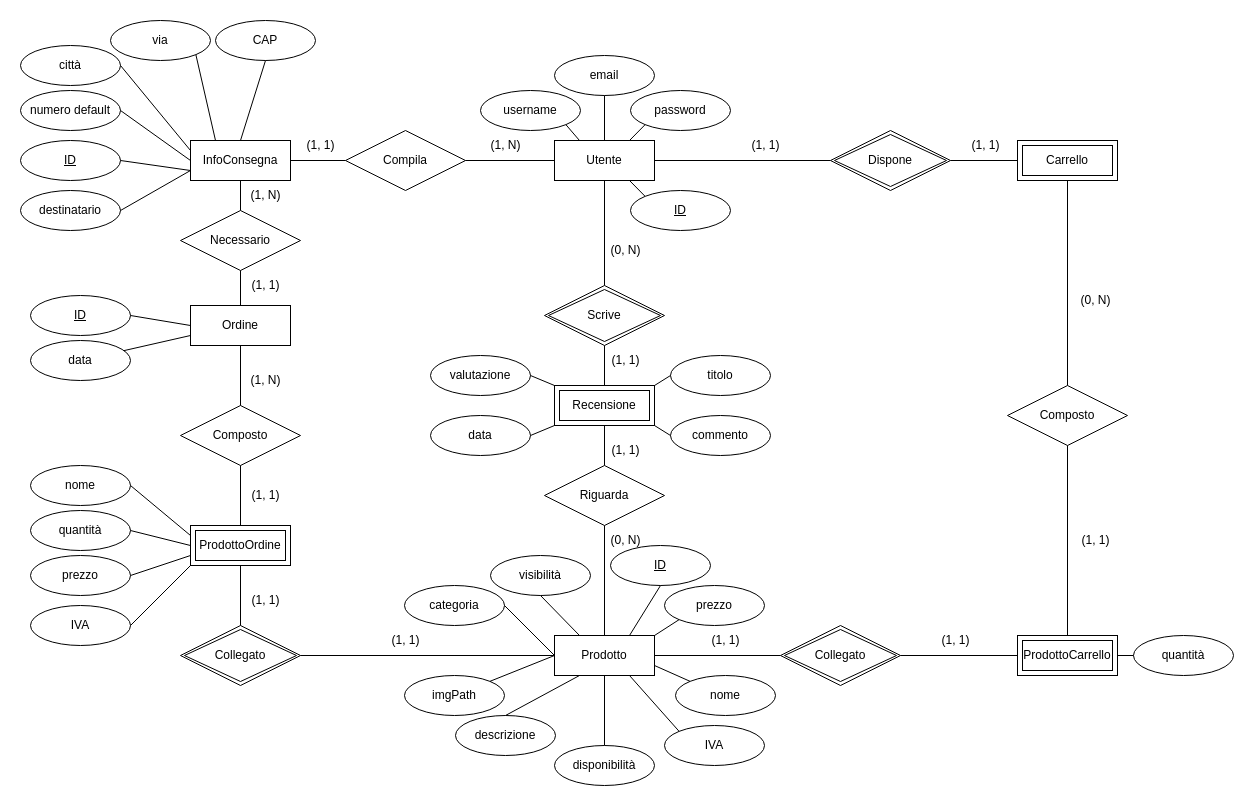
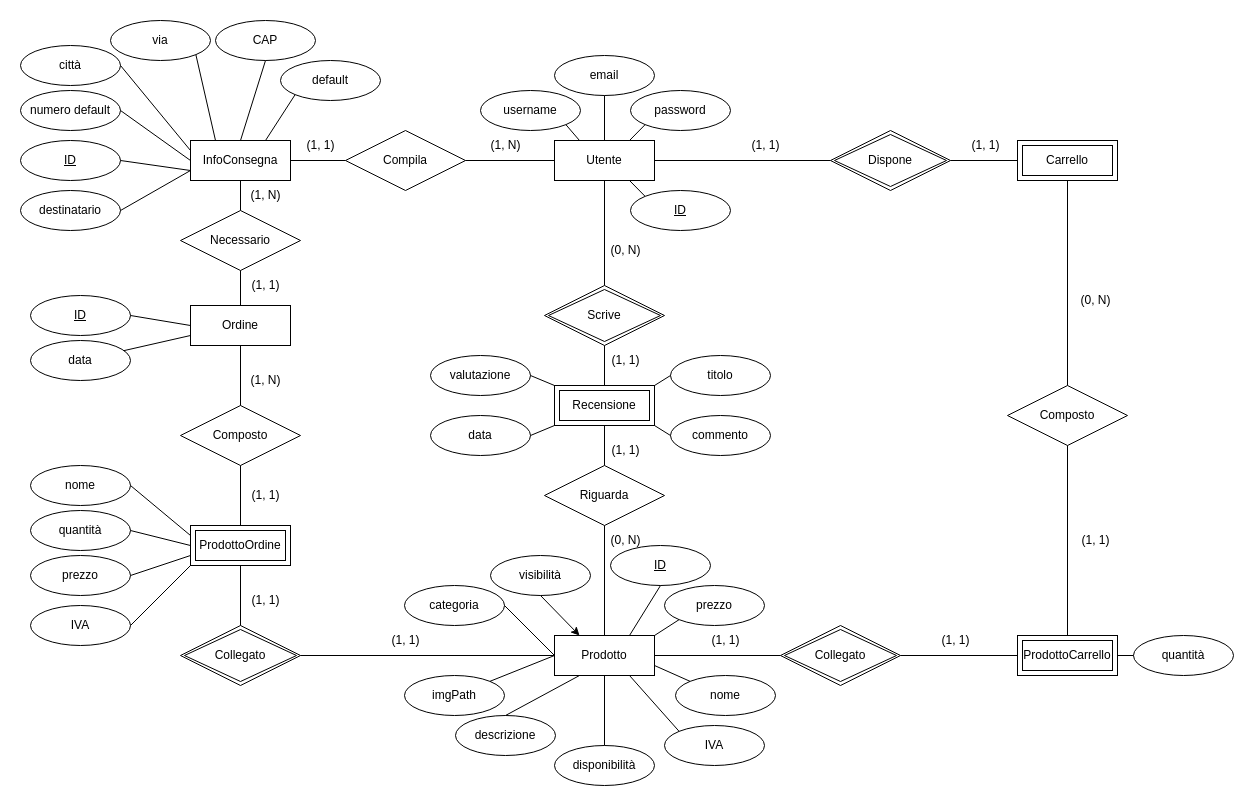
+ <mxCell id="109" value="default" style="ellipse;whiteSpace=wrap;html=1;align=center;" parent="1" vertex="1"><mxGeometry x="280" y="60" width="100" height="40" as="geometry" /></mxCell>
+ <mxCell id="110" value="" style="endArrow=none;html=1;rounded=0;entryX=0.75;entryY=0;entryDx=0;entryDy=0;exitX=0;exitY=1;exitDx=0;exitDy=0;" parent="1" source="109" target="89" edge="1"><mxGeometry relative="1" as="geometry"><mxPoint x="110" y="185" as="sourcePoint" /><mxPoint x="270" y="185" as="targetPoint" /></mxGeometry></mxCell>
- <mxCell id="40" value="" style="endArrow=none;html=1;rounded=0;exitX=0.5;exitY=1;exitDx=0;exitDy=0;entryX=0.25;entryY=0;entryDx=0;entryDy=0;" parent="1" source="33" target="25" edge="1"><mxGeometry relative="1" as="geometry"><mxPoint x="620" y="595" as="sourcePoint" /><mxPoint x="780" y="595" as="targetPoint" /></mxGeometry></mxCell>
+ <mxCell id="40" value="" style="endArrow=classic;html=1;rounded=0;exitX=0.5;exitY=1;exitDx=0;exitDy=0;entryX=0.25;entryY=0;entryDx=0;entryDy=0;" parent="1" source="33" target="25" edge="1"><mxGeometry relative="1" as="geometry"><mxPoint x="620" y="595" as="sourcePoint" /><mxPoint x="780" y="595" as="targetPoint" /></mxGeometry></mxCell>
